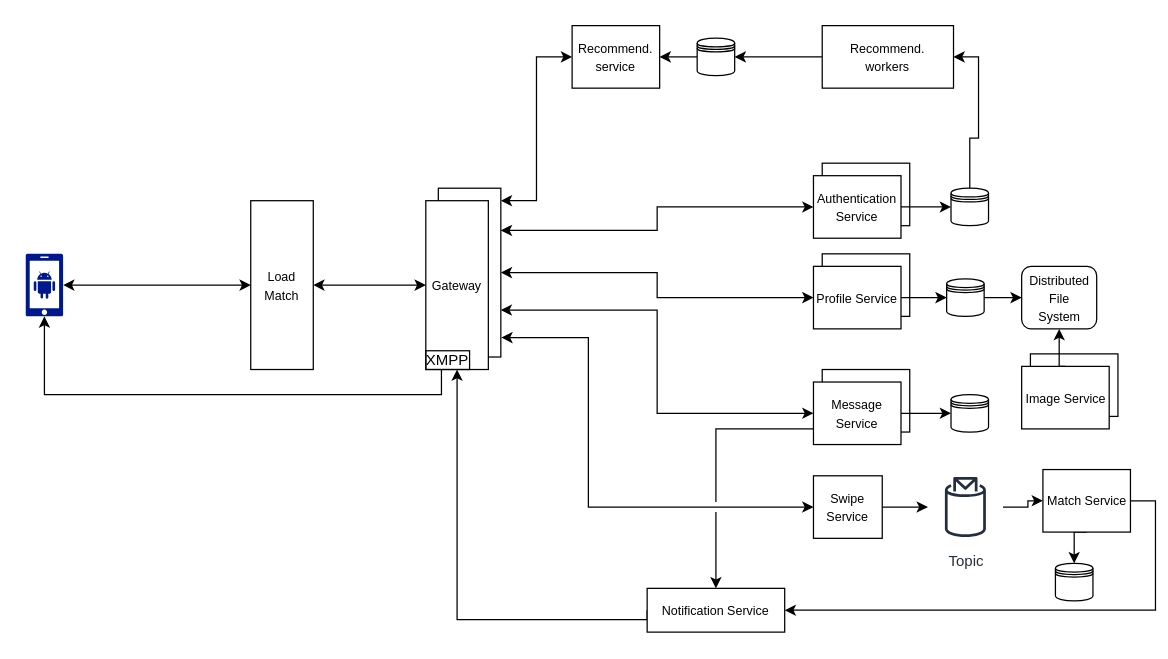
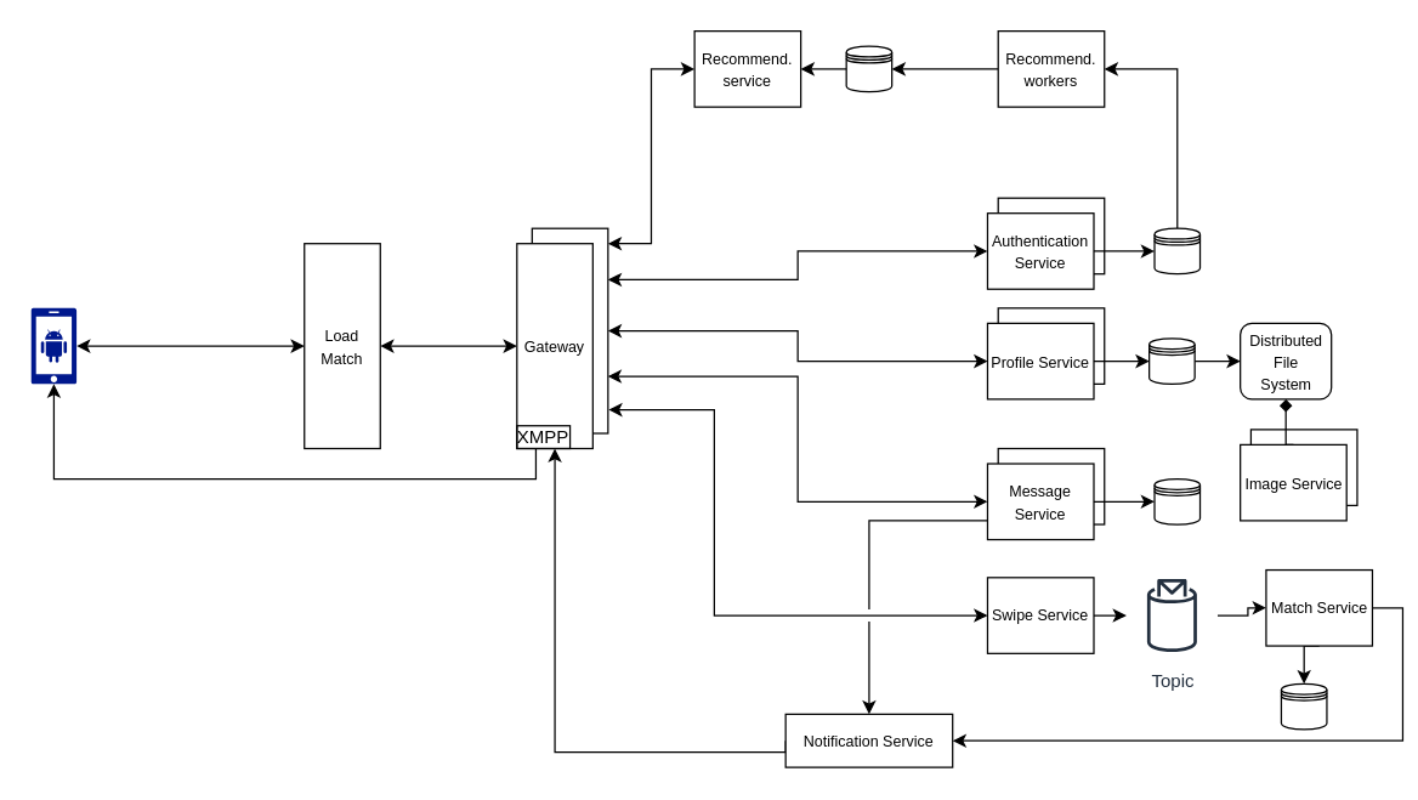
- <mxCell id="33" value="&lt;span style=&quot;font-size: 10px;&quot;&gt;Recommend.&lt;br&gt;workers&lt;br&gt;&lt;/span&gt;" style="rounded=0;whiteSpace=wrap;html=1;" vertex="1" parent="1"><mxGeometry x="657" y="20" width="105" height="50" as="geometry" /></mxCell>
+ <mxCell id="33" value="&lt;span style=&quot;font-size: 10px;&quot;&gt;Recommend.&lt;br&gt;workers&lt;br&gt;&lt;/span&gt;" style="rounded=0;whiteSpace=wrap;html=1;" vertex="1" parent="1"><mxGeometry x="657" y="20" width="70" height="50" as="geometry" /></mxCell>
- <mxCell id="21" style="edgeStyle=orthogonalEdgeStyle;rounded=0;orthogonalLoop=1;jettySize=auto;html=1;exitX=0.5;exitY=0;exitDx=0;exitDy=0;entryX=0.5;entryY=1;entryDx=0;entryDy=0;" parent="1" source="22" target="23" edge="1"><mxGeometry relative="1" as="geometry" /></mxCell>
+ <mxCell id="21" style="edgeStyle=orthogonalEdgeStyle;rounded=0;orthogonalLoop=1;jettySize=auto;html=1;exitX=0.5;exitY=0;exitDx=0;exitDy=0;entryX=0.5;entryY=1;entryDx=0;entryDy=0;endArrow=diamond;" parent="1" source="22" target="23" edge="1"><mxGeometry relative="1" as="geometry" /></mxCell>
- <mxCell id="31" value="&lt;span style=&quot;font-size: 10px;&quot;&gt;Swipe Service&lt;/span&gt;" style="rounded=0;whiteSpace=wrap;html=1;" vertex="1" parent="1"><mxGeometry x="650" y="380" width="55" height="50" as="geometry" /></mxCell>
+ <mxCell id="31" value="&lt;span style=&quot;font-size: 10px;&quot;&gt;Swipe Service&lt;/span&gt;" style="rounded=0;whiteSpace=wrap;html=1;" vertex="1" parent="1"><mxGeometry x="650" y="380" width="70" height="50" as="geometry" /></mxCell>
